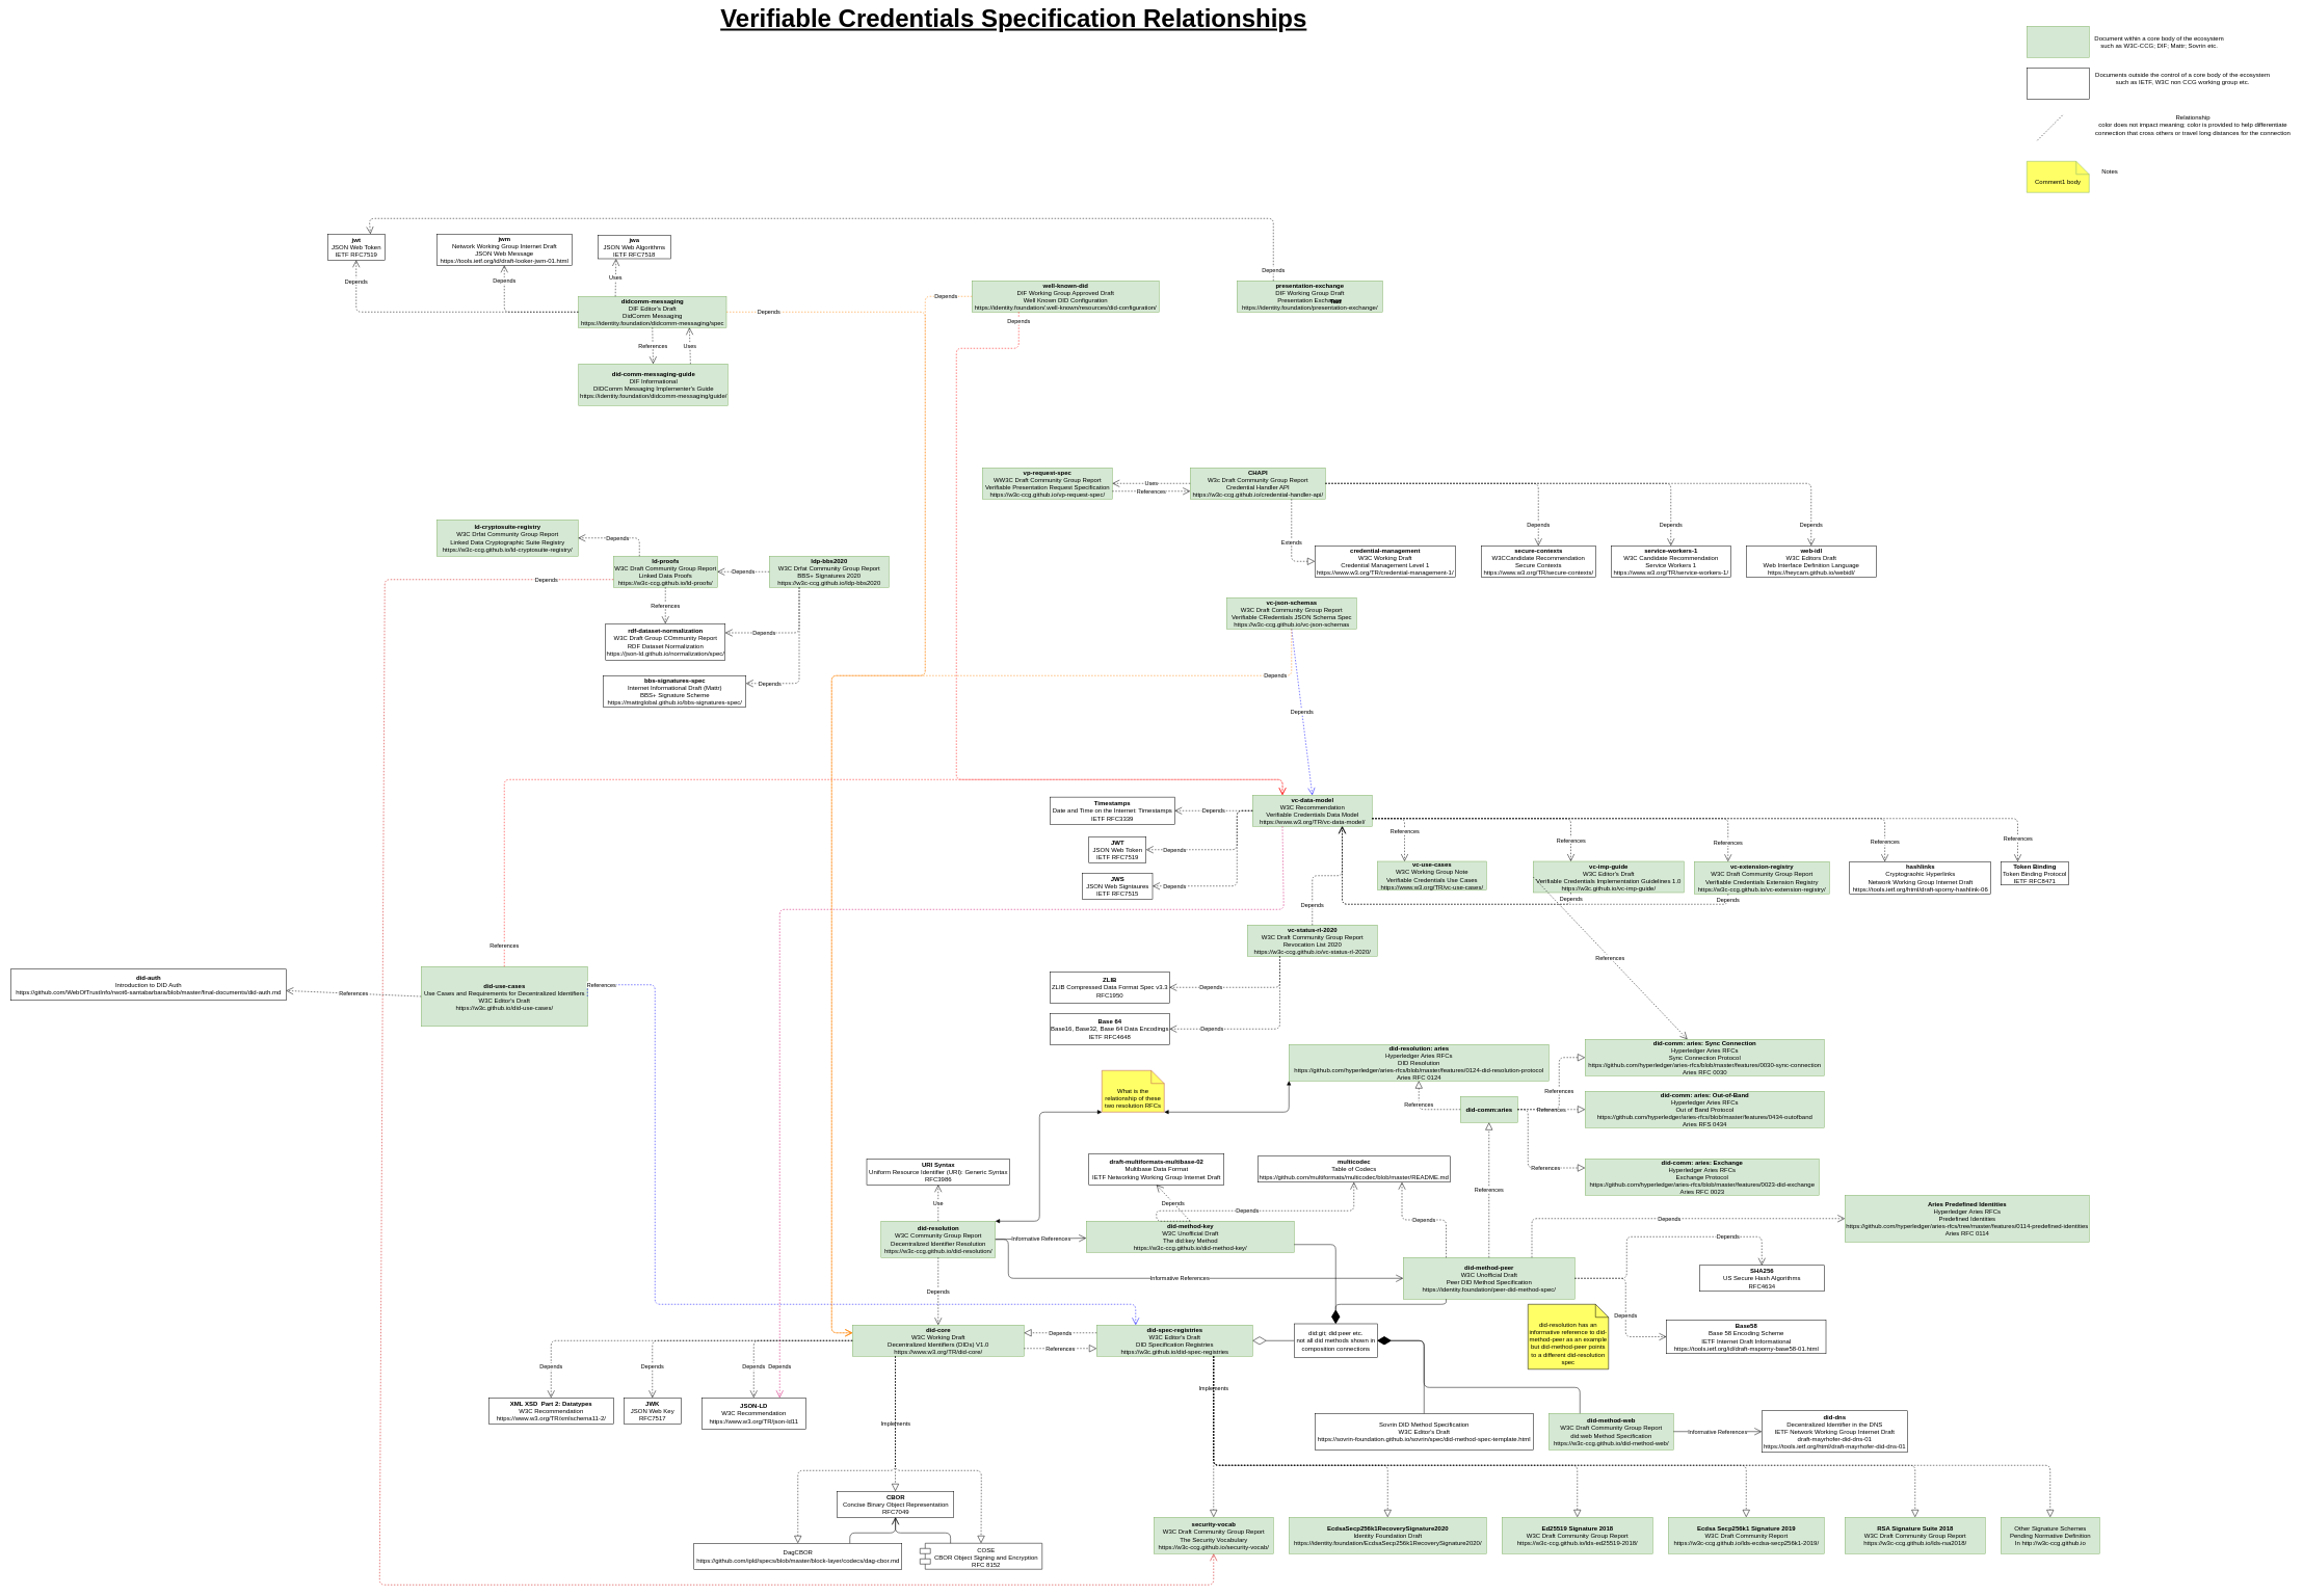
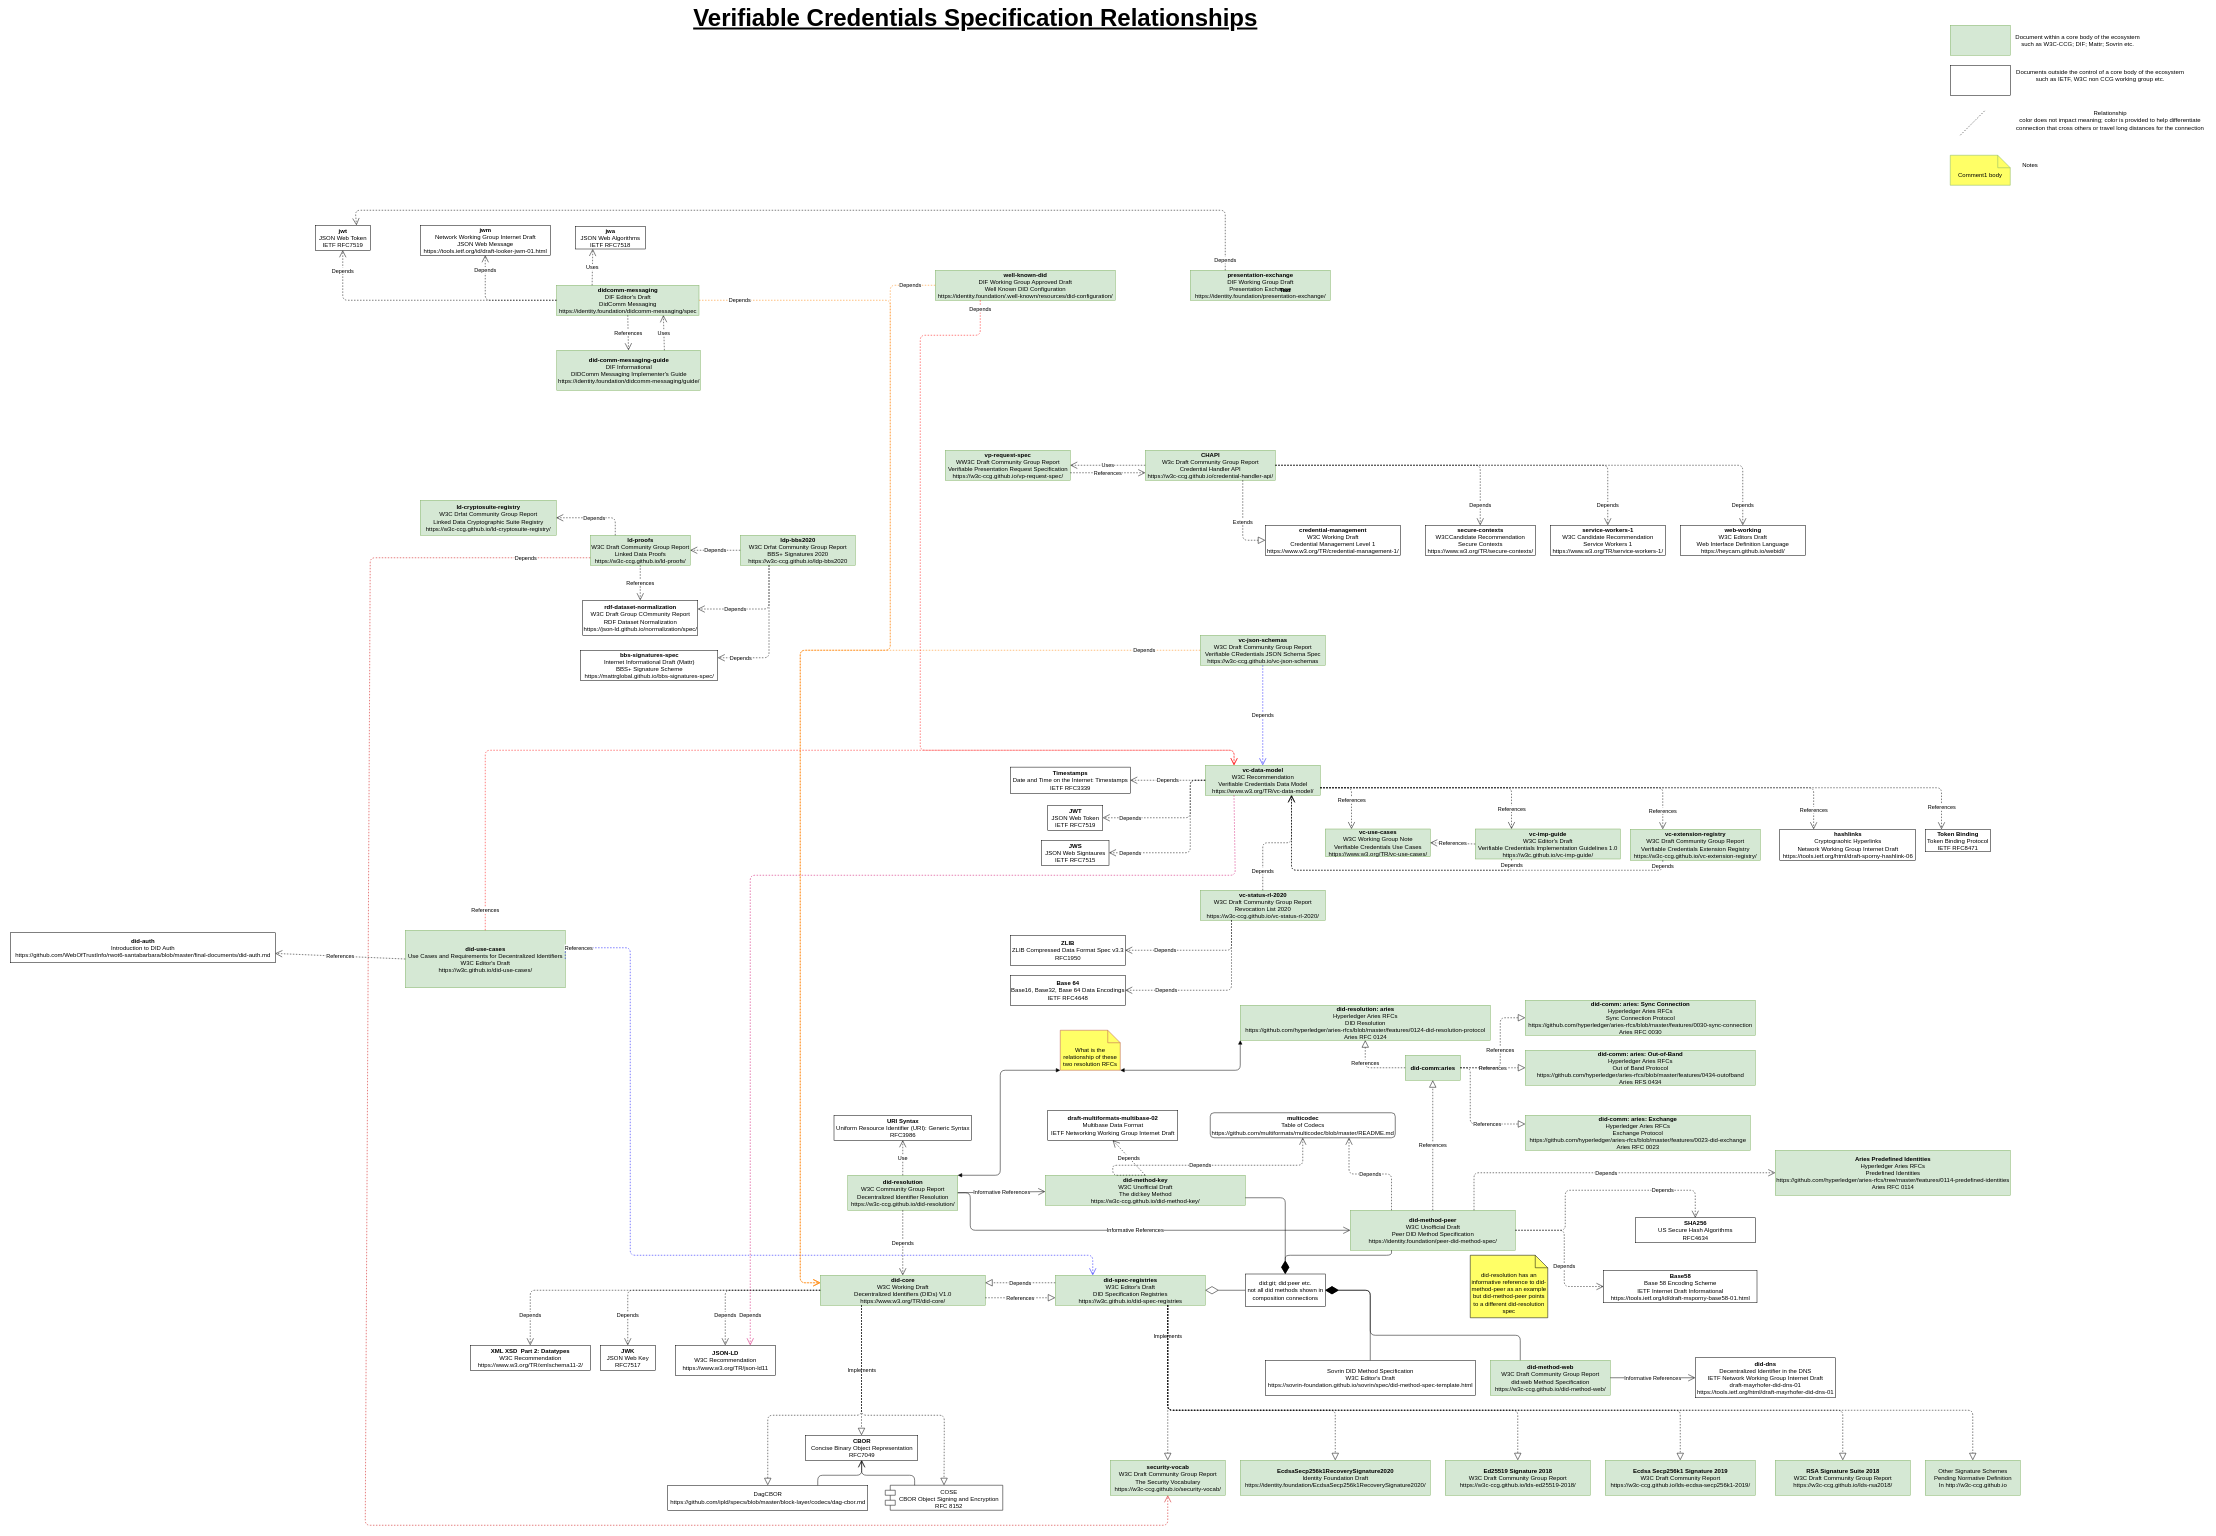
- <mxCell id="116" value="&lt;b&gt;web-idl&lt;/b&gt;&lt;br&gt;W3C Editors Draft&lt;br&gt;Web Interface Definition Language&lt;br&gt;https://heycam.github.io/webidl/" style="html=1;" vertex="1" parent="1"><mxGeometry x="3360" y="1050" width="250" height="60" as="geometry" /></mxCell>
+ <mxCell id="116" value="&lt;b&gt;web-working&lt;/b&gt;&lt;br&gt;W3C Editors Draft&lt;br&gt;Web Interface Definition Language&lt;br&gt;https://heycam.github.io/webidl/" style="html=1;" vertex="1" parent="1"><mxGeometry x="3360" y="1050" width="250" height="60" as="geometry" /></mxCell>
- <mxCell id="107" value="&lt;b&gt;vc-json-schemas&lt;/b&gt;&lt;br&gt;W3C Draft Community Group Report&lt;br&gt;Verifiable CRedentials JSON Schema Spec&lt;br&gt;https://w3c-ccg.github.io/vc-json-schemas" style="html=1;fillColor=#d5e8d4;strokeColor=#82b366;" vertex="1" parent="1"><mxGeometry x="2360" y="1150" width="250" height="60" as="geometry" /></mxCell>
+ <mxCell id="107" value="&lt;b&gt;vc-json-schemas&lt;/b&gt;&lt;br&gt;W3C Draft Community Group Report&lt;br&gt;Verifiable CRedentials JSON Schema Spec&lt;br&gt;https://w3c-ccg.github.io/vc-json-schemas" style="html=1;fillColor=#d5e8d4;strokeColor=#82b366;" vertex="1" parent="1"><mxGeometry x="2400" y="1270" width="250" height="60" as="geometry" /></mxCell>
- <mxCell id="93" value="References" style="endArrow=open;endSize=12;dashed=1;html=1;strokeColor=#000000;exitX=0;exitY=0.5;exitDx=0;exitDy=0;" edge="1" parent="1" source="91" target="62"><mxGeometry width="160" relative="1" as="geometry"><mxPoint x="2730" y="1830" as="sourcePoint" /><mxPoint x="2890" y="1830" as="targetPoint" /></mxGeometry></mxCell>
+ <mxCell id="93" value="References" style="endArrow=open;endSize=12;dashed=1;html=1;strokeColor=#000000;entryX=1;entryY=0.5;entryDx=0;entryDy=0;exitX=0;exitY=0.5;exitDx=0;exitDy=0;" edge="1" parent="1" source="91" target="89"><mxGeometry width="160" relative="1" as="geometry"><mxPoint x="2730" y="1830" as="sourcePoint" /><mxPoint x="2890" y="1830" as="targetPoint" /></mxGeometry></mxCell>
- <mxCell id="42" value="&lt;b&gt;multicodec&lt;/b&gt;&lt;br&gt;Table of Codecs&lt;br&gt;https://github.com/multiformats/multicodec/blob/master/README.md" style="html=1;align=center;" vertex="1" parent="1"><mxGeometry x="2420" y="2225" width="370" height="50" as="geometry" /></mxCell>
+ <mxCell id="42" value="&lt;b&gt;multicodec&lt;/b&gt;&lt;br&gt;Table of Codecs&lt;br&gt;https://github.com/multiformats/multicodec/blob/master/README.md" style="html=1;align=center;rounded=1;" vertex="1" parent="1"><mxGeometry x="2420" y="2225" width="370" height="50" as="geometry" /></mxCell>
